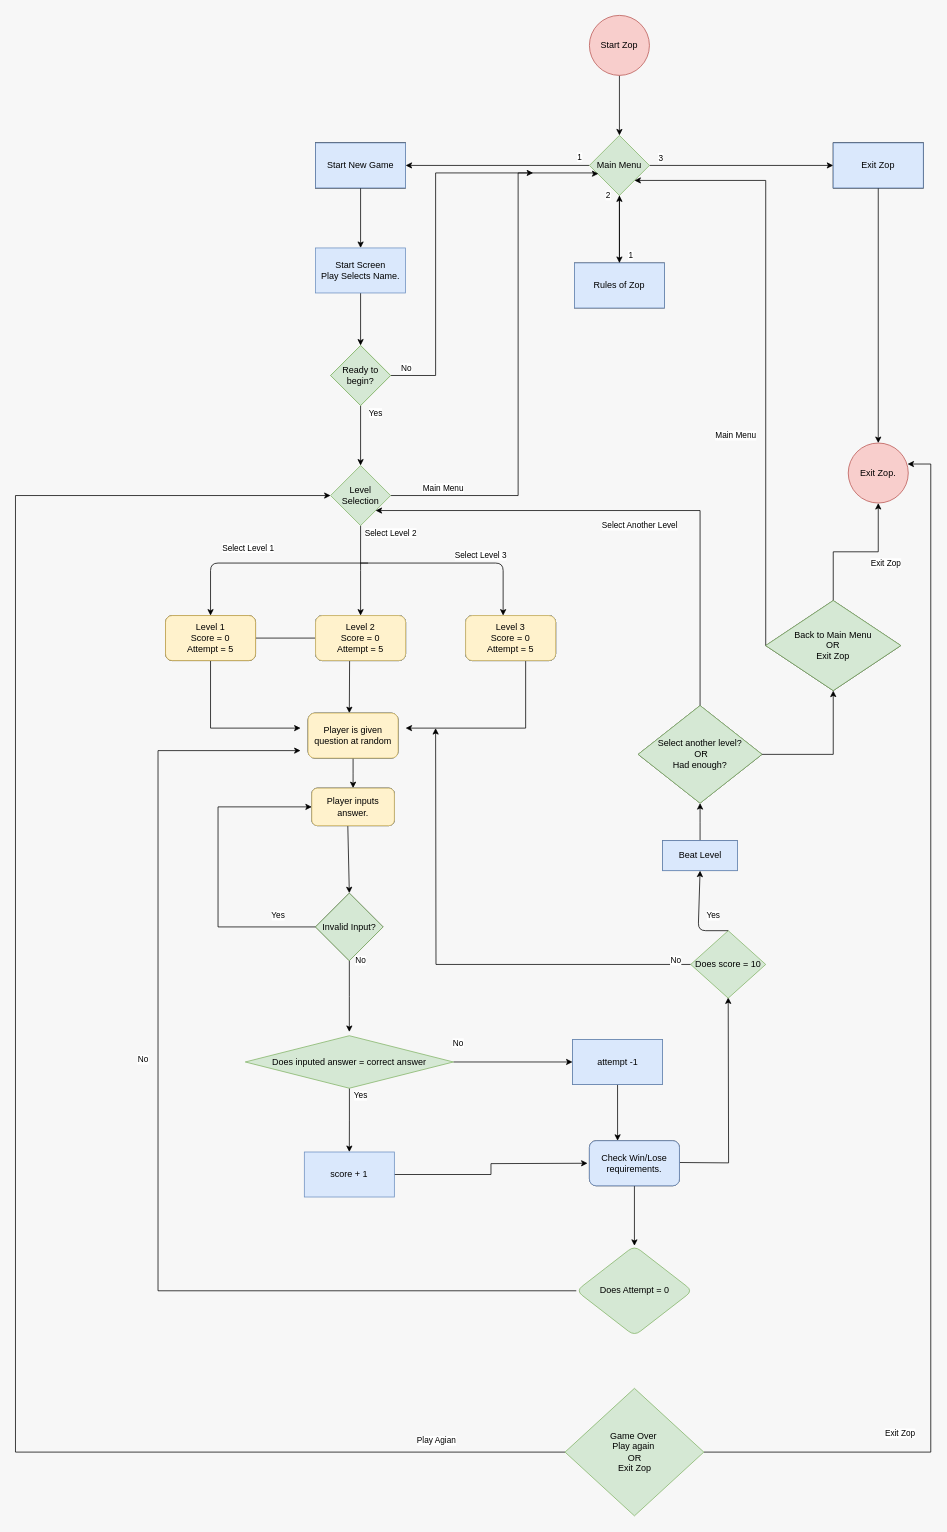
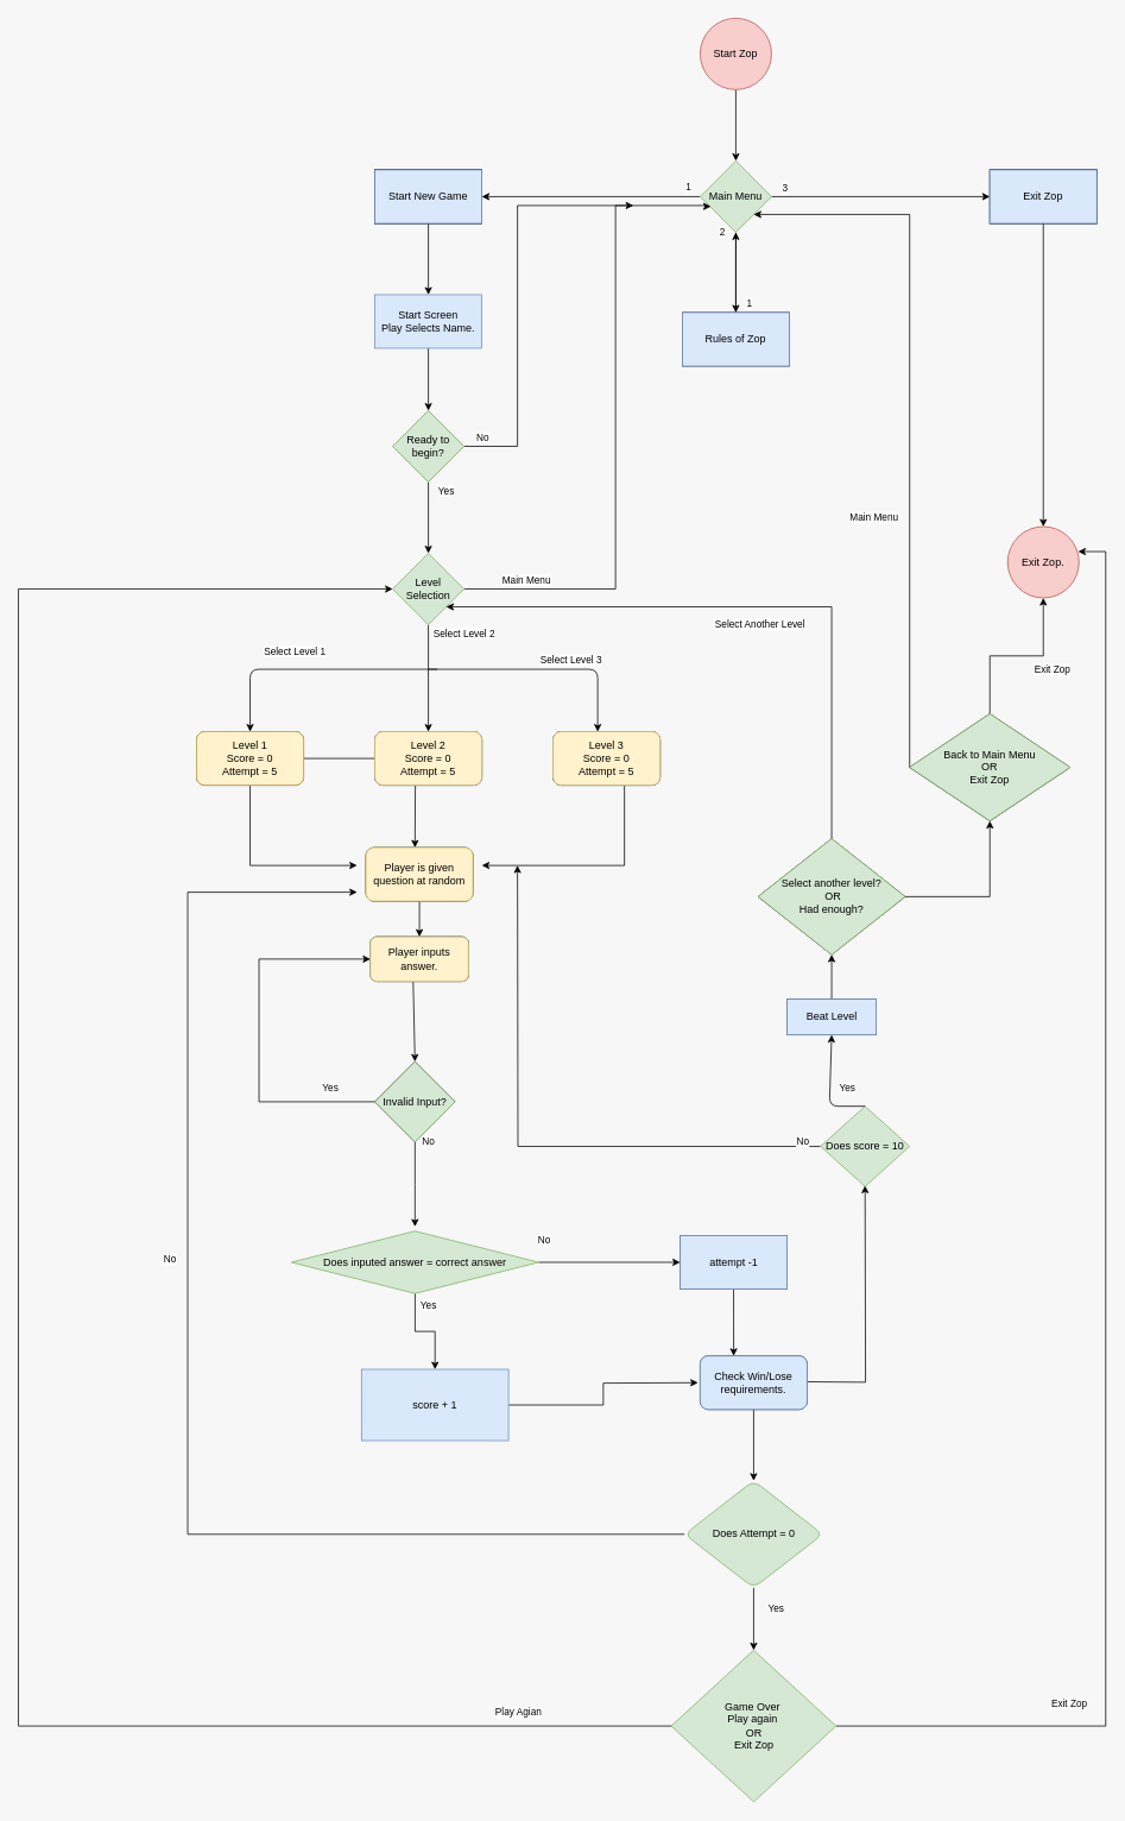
- <mxCell id="43" value="score + 1" style="whiteSpace=wrap;html=1;fillColor=#dae8fc;strokeColor=#6c8ebf;" parent="1" vertex="1"><mxGeometry x="405" y="1535" width="120" height="60" as="geometry" /></mxCell>
+ <mxCell id="43" value="score + 1" style="whiteSpace=wrap;html=1;fillColor=#dae8fc;strokeColor=#6c8ebf;" parent="1" vertex="1"><mxGeometry x="405" y="1535" width="165" height="80" as="geometry" /></mxCell>
+ <mxCell id="65" value="Yes" style="endArrow=classic;html=1;exitX=0.5;exitY=1;exitDx=0;exitDy=0;" parent="1" source="60" target="63" edge="1"><mxGeometry x="-0.325" y="25" width="50" height="50" relative="1" as="geometry"><mxPoint x="890" y="1510" as="sourcePoint" /><mxPoint x="940" y="1460" as="targetPoint" /><mxPoint as="offset" /></mxGeometry></mxCell>
